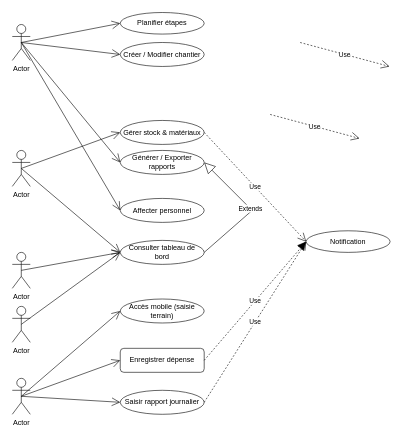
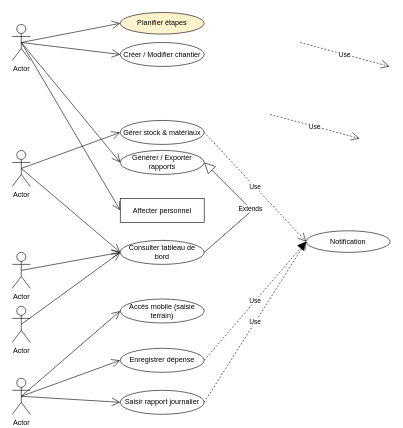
- <mxCell id="7" value="Planifier étapes" style="ellipse;whiteSpace=wrap;html=1;" vertex="1" parent="1"><mxGeometry x="200" y="20" width="140" height="36" as="geometry" /></mxCell>
+ <mxCell id="7" value="Planifier étapes" style="ellipse;whiteSpace=wrap;html=1;fillColor=#fff2cc;" vertex="1" parent="1"><mxGeometry x="200" y="20" width="140" height="36" as="geometry" /></mxCell>
- <mxCell id="10" value="Affecter personnel" style="ellipse;whiteSpace=wrap;html=1;" vertex="1" parent="1"><mxGeometry x="200" y="330" width="140" height="40" as="geometry" /></mxCell>
+ <mxCell id="10" value="Affecter personnel" style="whiteSpace=wrap;html=1;rounded=0;" vertex="1" parent="1"><mxGeometry x="200" y="330" width="140" height="40" as="geometry" /></mxCell>
- <mxCell id="14" value="Enregistrer dépense" style="whiteSpace=wrap;html=1;rounded=1;" vertex="1" parent="1"><mxGeometry x="200" y="580" width="140" height="40" as="geometry" /></mxCell>
+ <mxCell id="14" value="Enregistrer dépense" style="ellipse;whiteSpace=wrap;html=1;" vertex="1" parent="1"><mxGeometry x="200" y="580" width="140" height="40" as="geometry" /></mxCell>
